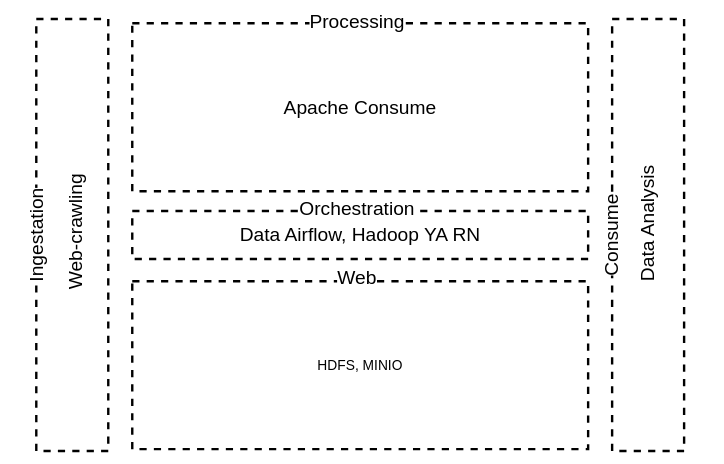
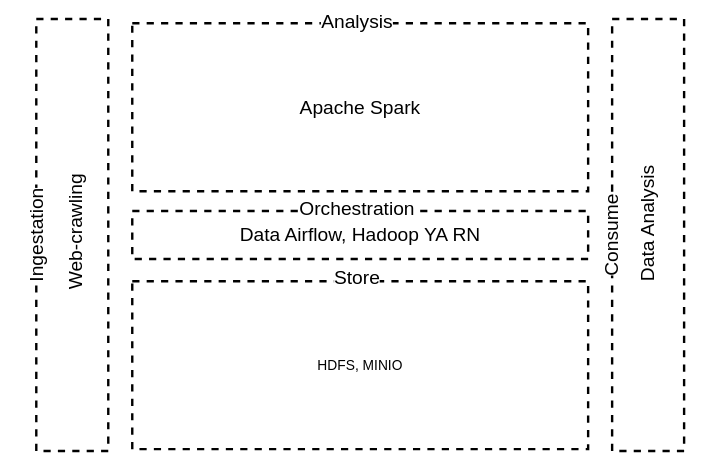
- <mxCell id="14" value="Processing" style="text;html=1;strokeColor=none;fillColor=none;align=center;verticalAlign=middle;whiteSpace=wrap;rounded=0;dashed=1;labelBackgroundColor=#FFFFFF;fontSize=32;" vertex="1" parent="12"><mxGeometry x="345" width="60" height="30" as="geometry" /></mxCell>
+ <mxCell id="14" value="Analysis" style="text;html=1;strokeColor=none;fillColor=none;align=center;verticalAlign=middle;whiteSpace=wrap;rounded=0;dashed=1;labelBackgroundColor=#FFFFFF;fontSize=32;" vertex="1" parent="12"><mxGeometry x="345" width="60" height="30" as="geometry" /></mxCell>
- <mxCell id="13" value="&lt;font style=&quot;font-size: 32px&quot;&gt;Apache Consume&lt;/font&gt;" style="rounded=0;whiteSpace=wrap;html=1;fillColor=none;dashed=1;strokeWidth=4;" vertex="1" parent="12"><mxGeometry y="18" width="760" height="280" as="geometry" /></mxCell>
+ <mxCell id="13" value="&lt;font style=&quot;font-size: 32px&quot;&gt;Apache Spark&lt;/font&gt;" style="rounded=0;whiteSpace=wrap;html=1;fillColor=none;dashed=1;strokeWidth=4;" vertex="1" parent="12"><mxGeometry y="18" width="760" height="280" as="geometry" /></mxCell>
- <mxCell id="8" value="Web" style="text;html=1;strokeColor=none;fillColor=none;align=center;verticalAlign=middle;whiteSpace=wrap;rounded=0;dashed=1;labelBackgroundColor=#FFFFFF;fontSize=32;" vertex="1" parent="6"><mxGeometry x="345" width="60" height="30" as="geometry" /></mxCell>
+ <mxCell id="8" value="Store" style="text;html=1;strokeColor=none;fillColor=none;align=center;verticalAlign=middle;whiteSpace=wrap;rounded=0;dashed=1;labelBackgroundColor=#FFFFFF;fontSize=32;" vertex="1" parent="6"><mxGeometry x="345" width="60" height="30" as="geometry" /></mxCell>
